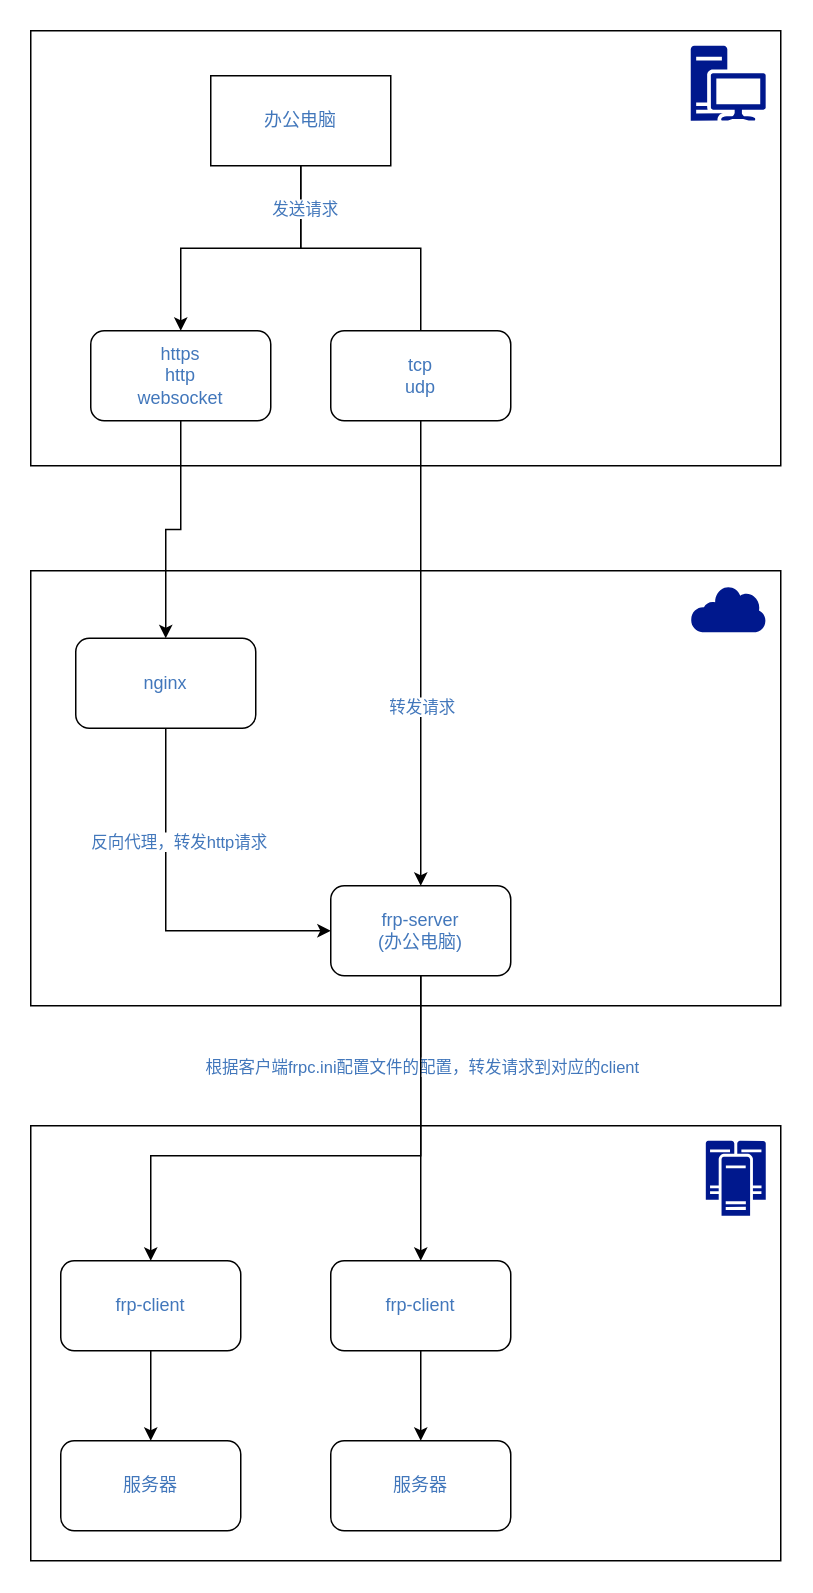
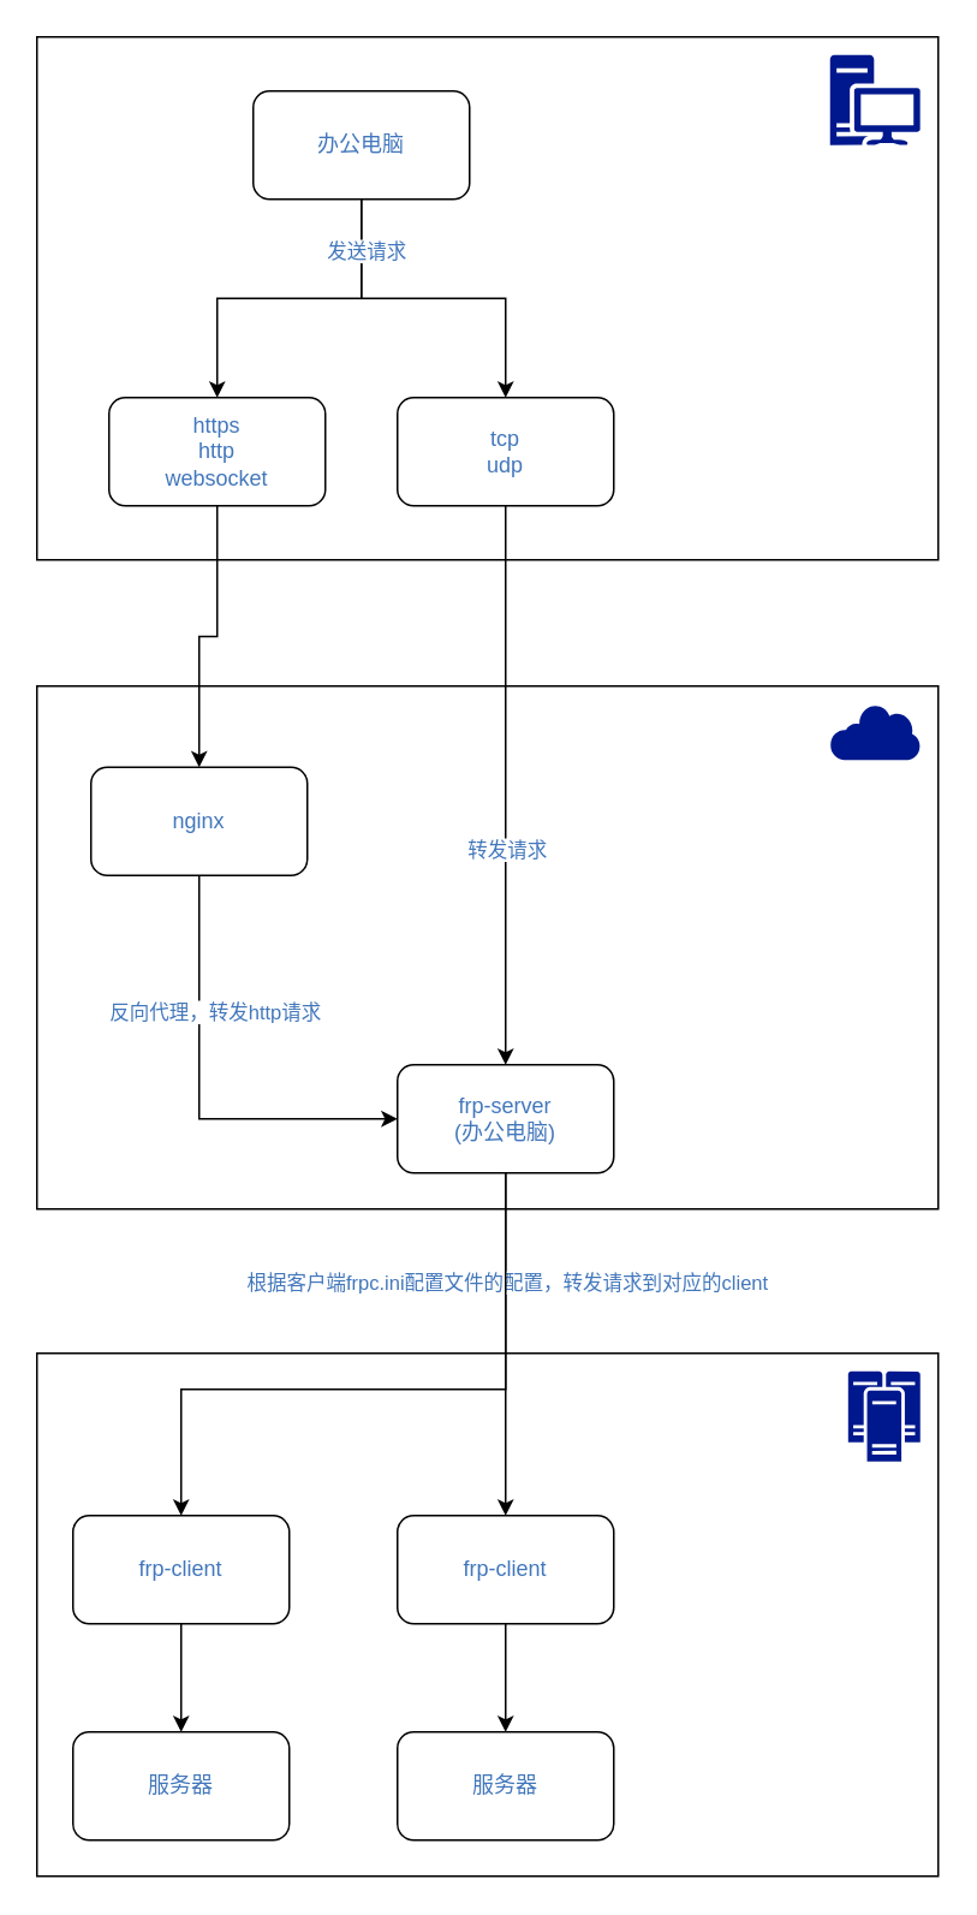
- <mxCell id="26" value="办公电脑" style="whiteSpace=wrap;html=1;labelBackgroundColor=default;fontColor=#4277BB;rounded=0;" parent="1" vertex="1"><mxGeometry x="140" y="50" width="120" height="60" as="geometry" /></mxCell>
+ <mxCell id="26" value="办公电脑" style="rounded=1;whiteSpace=wrap;html=1;labelBackgroundColor=default;fontColor=#4277BB;" parent="1" vertex="1"><mxGeometry x="140" y="50" width="120" height="60" as="geometry" /></mxCell>
- <mxCell id="25" style="edgeStyle=orthogonalEdgeStyle;rounded=0;orthogonalLoop=1;jettySize=auto;html=1;fontColor=#4277BB;endArrow=none;" parent="1" source="26" target="21" edge="1"><mxGeometry relative="1" as="geometry" /></mxCell>
+ <mxCell id="25" style="edgeStyle=orthogonalEdgeStyle;rounded=0;orthogonalLoop=1;jettySize=auto;html=1;fontColor=#4277BB;" parent="1" source="26" target="21" edge="1"><mxGeometry relative="1" as="geometry" /></mxCell>
